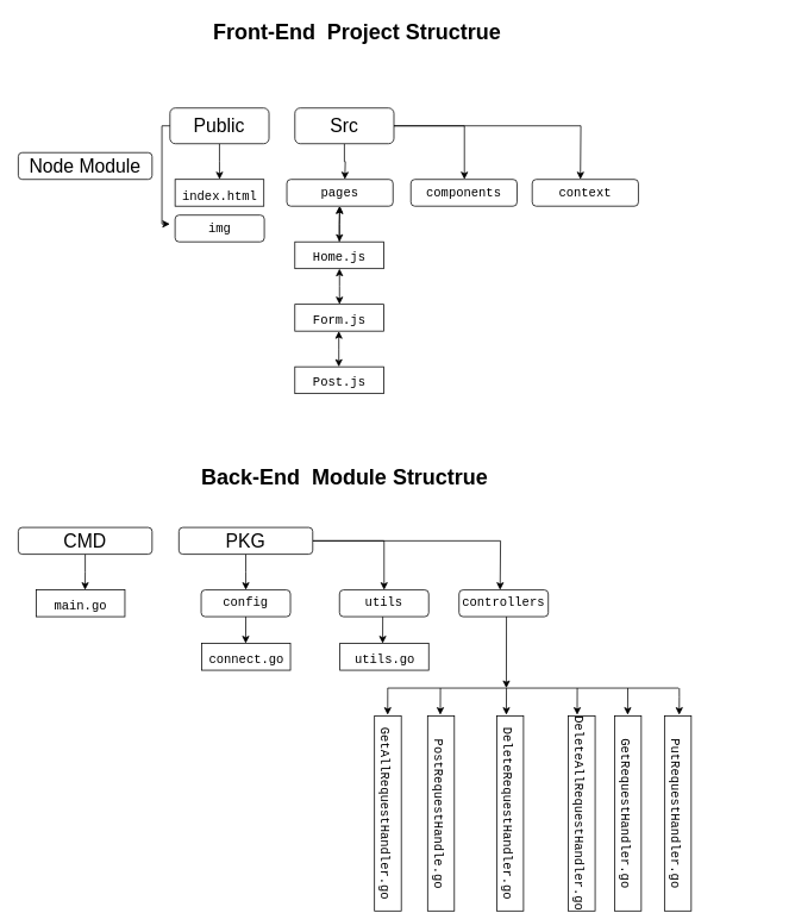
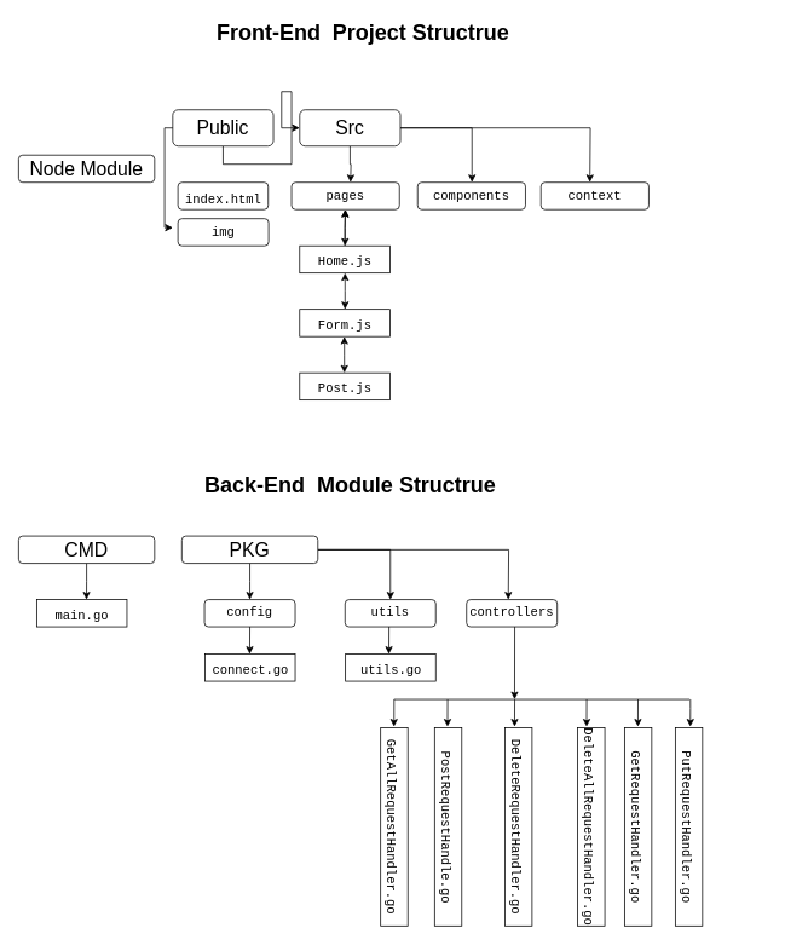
- <mxCell id="3" style="edgeStyle=orthogonalEdgeStyle;rounded=0;orthogonalLoop=1;jettySize=auto;html=1;exitX=0.5;exitY=1;exitDx=0;exitDy=0;fontSize=21;" parent="1" source="5" target="11" edge="1"><mxGeometry relative="1" as="geometry"><mxPoint x="101" y="230" as="targetPoint" /></mxGeometry></mxCell>
+ <mxCell id="3" style="edgeStyle=orthogonalEdgeStyle;rounded=0;orthogonalLoop=1;jettySize=auto;html=1;exitX=0.5;exitY=1;exitDx=0;exitDy=0;fontSize=21;" parent="1" source="5" target="10" edge="1"><mxGeometry relative="1" as="geometry"><mxPoint x="101" y="230" as="targetPoint" /></mxGeometry></mxCell>
- <mxCell id="11" value="&lt;font face=&quot;Courier New&quot; style=&quot;font-size: 14px;&quot;&gt;index.html&lt;/font&gt;" style="rounded=0;whiteSpace=wrap;html=1;fontSize=21;" parent="1" vertex="1"><mxGeometry x="195.75" y="200" width="99.5" height="30" as="geometry" /></mxCell>
+ <mxCell id="11" value="&lt;font face=&quot;Courier New&quot; style=&quot;font-size: 14px;&quot;&gt;index.html&lt;/font&gt;" style="whiteSpace=wrap;html=1;fontSize=21;rounded=1;" parent="1" vertex="1"><mxGeometry x="195.75" y="200" width="99.5" height="30" as="geometry" /></mxCell>
